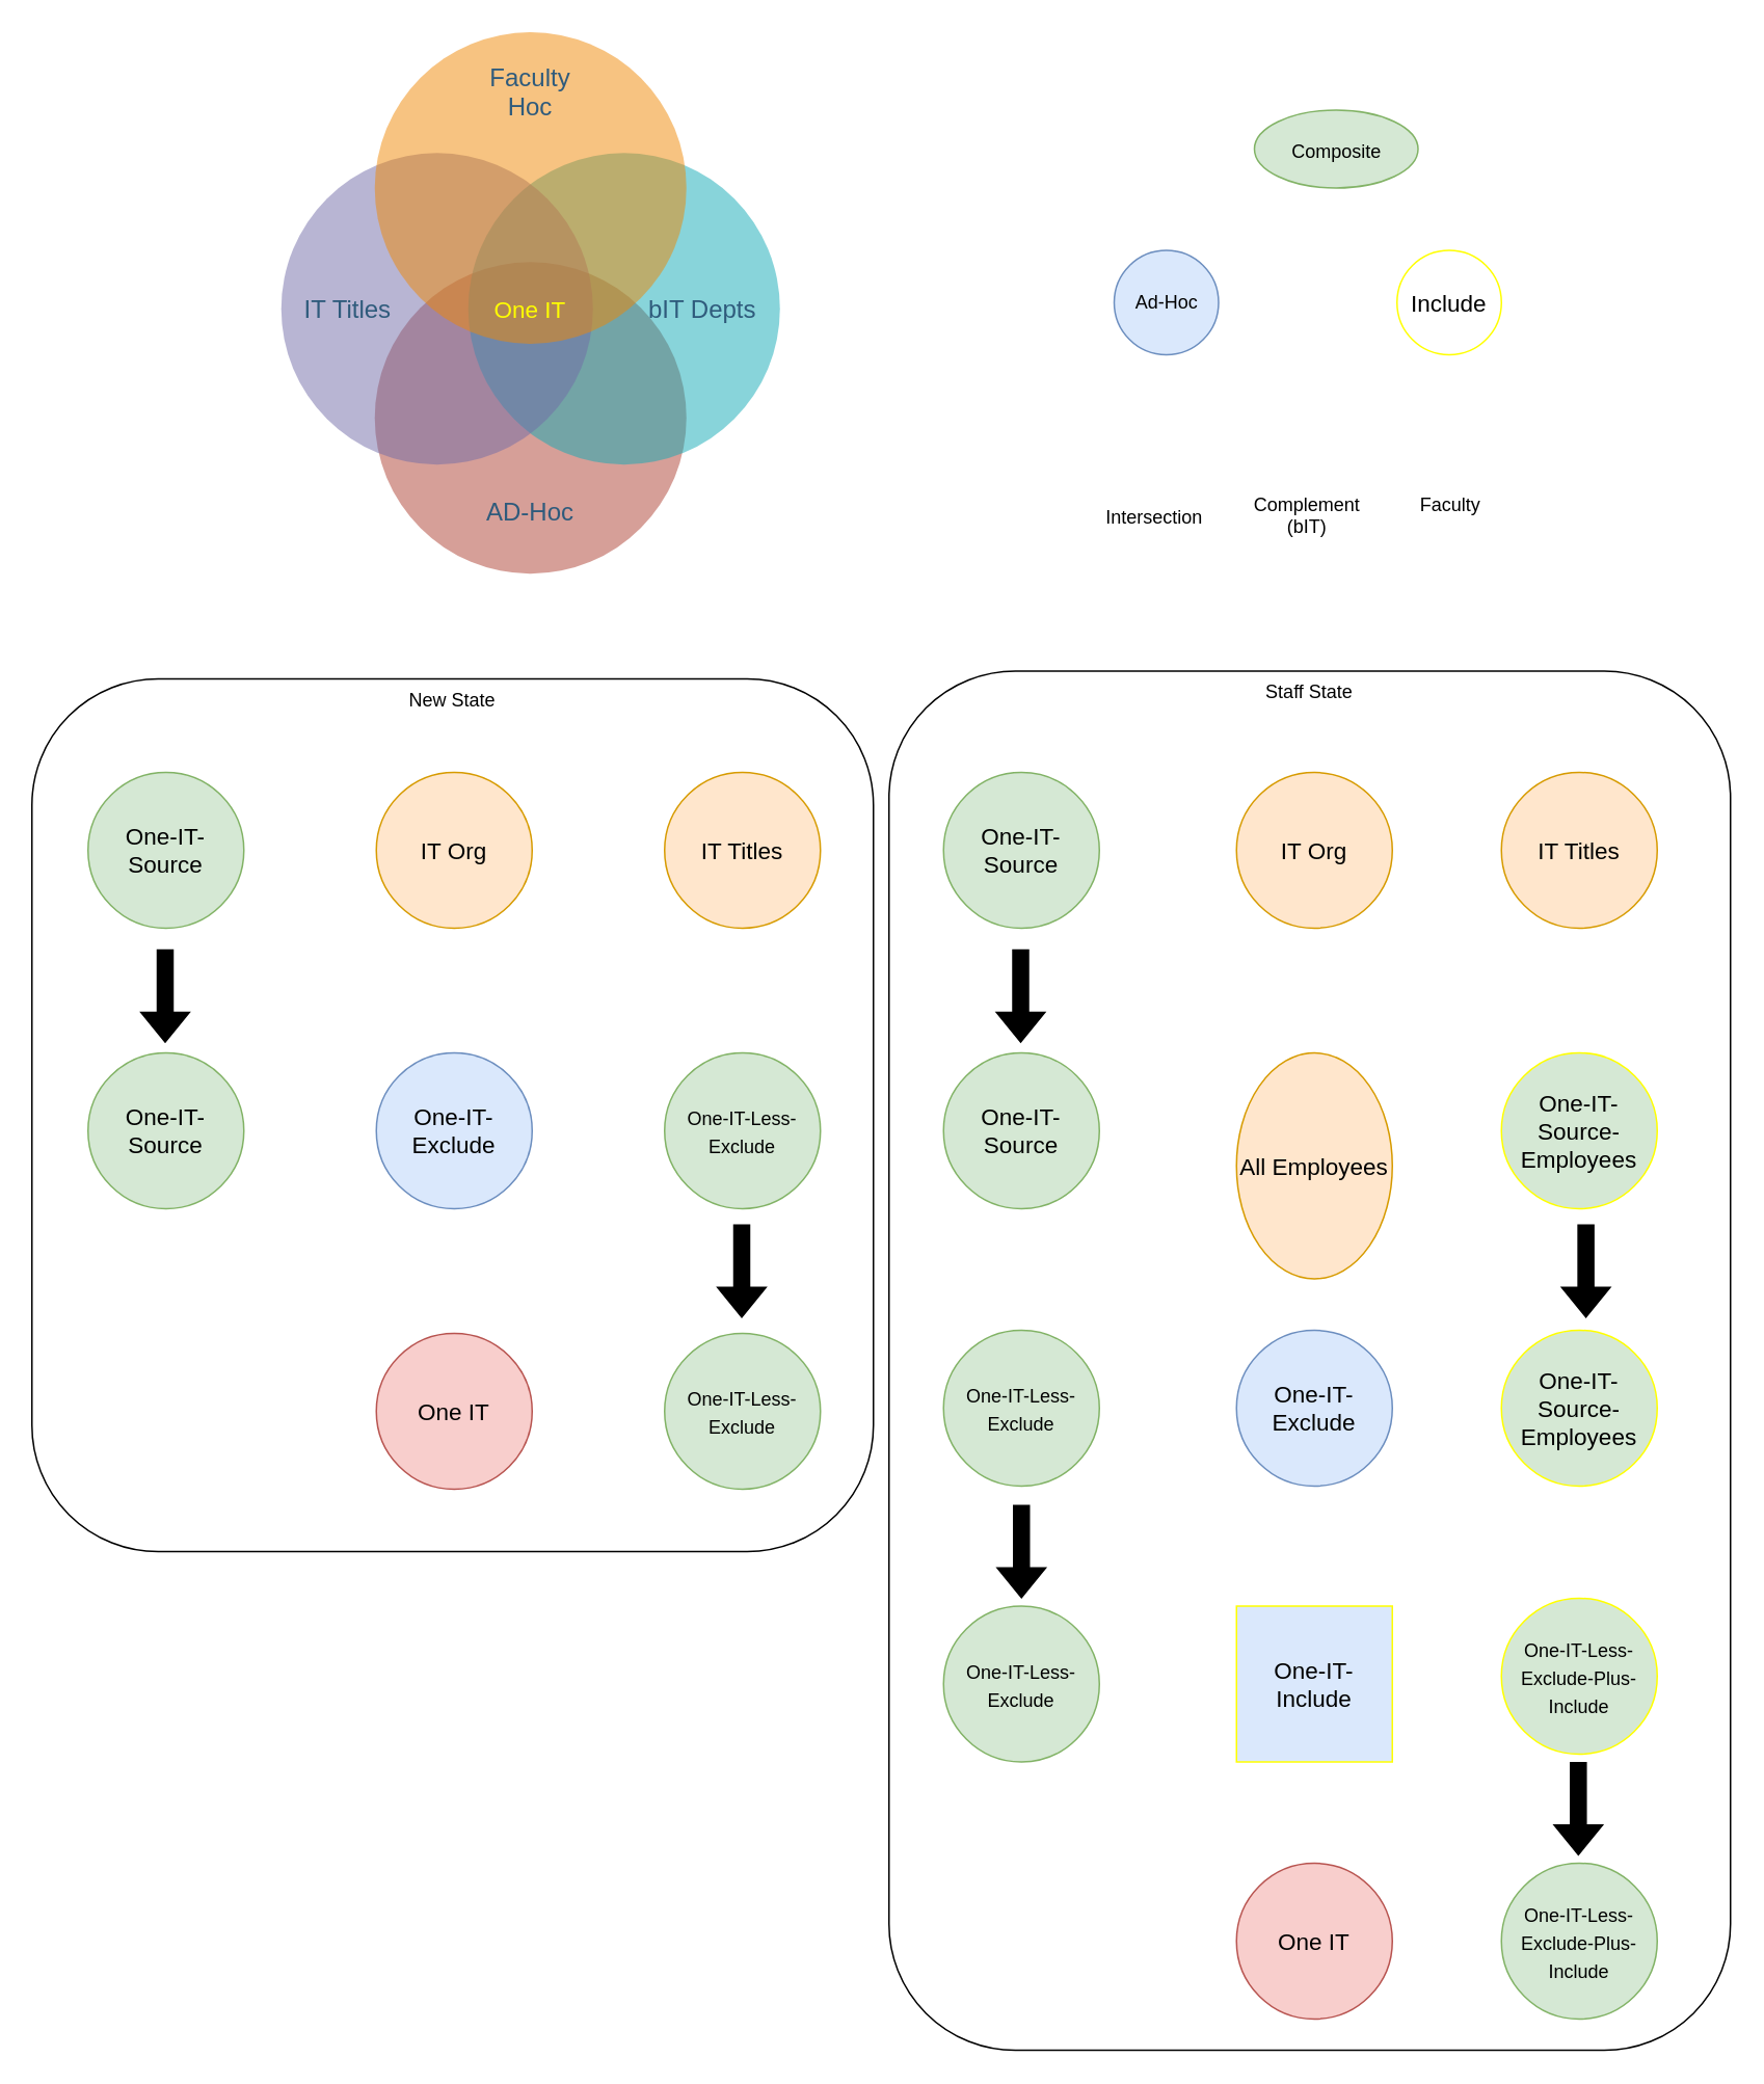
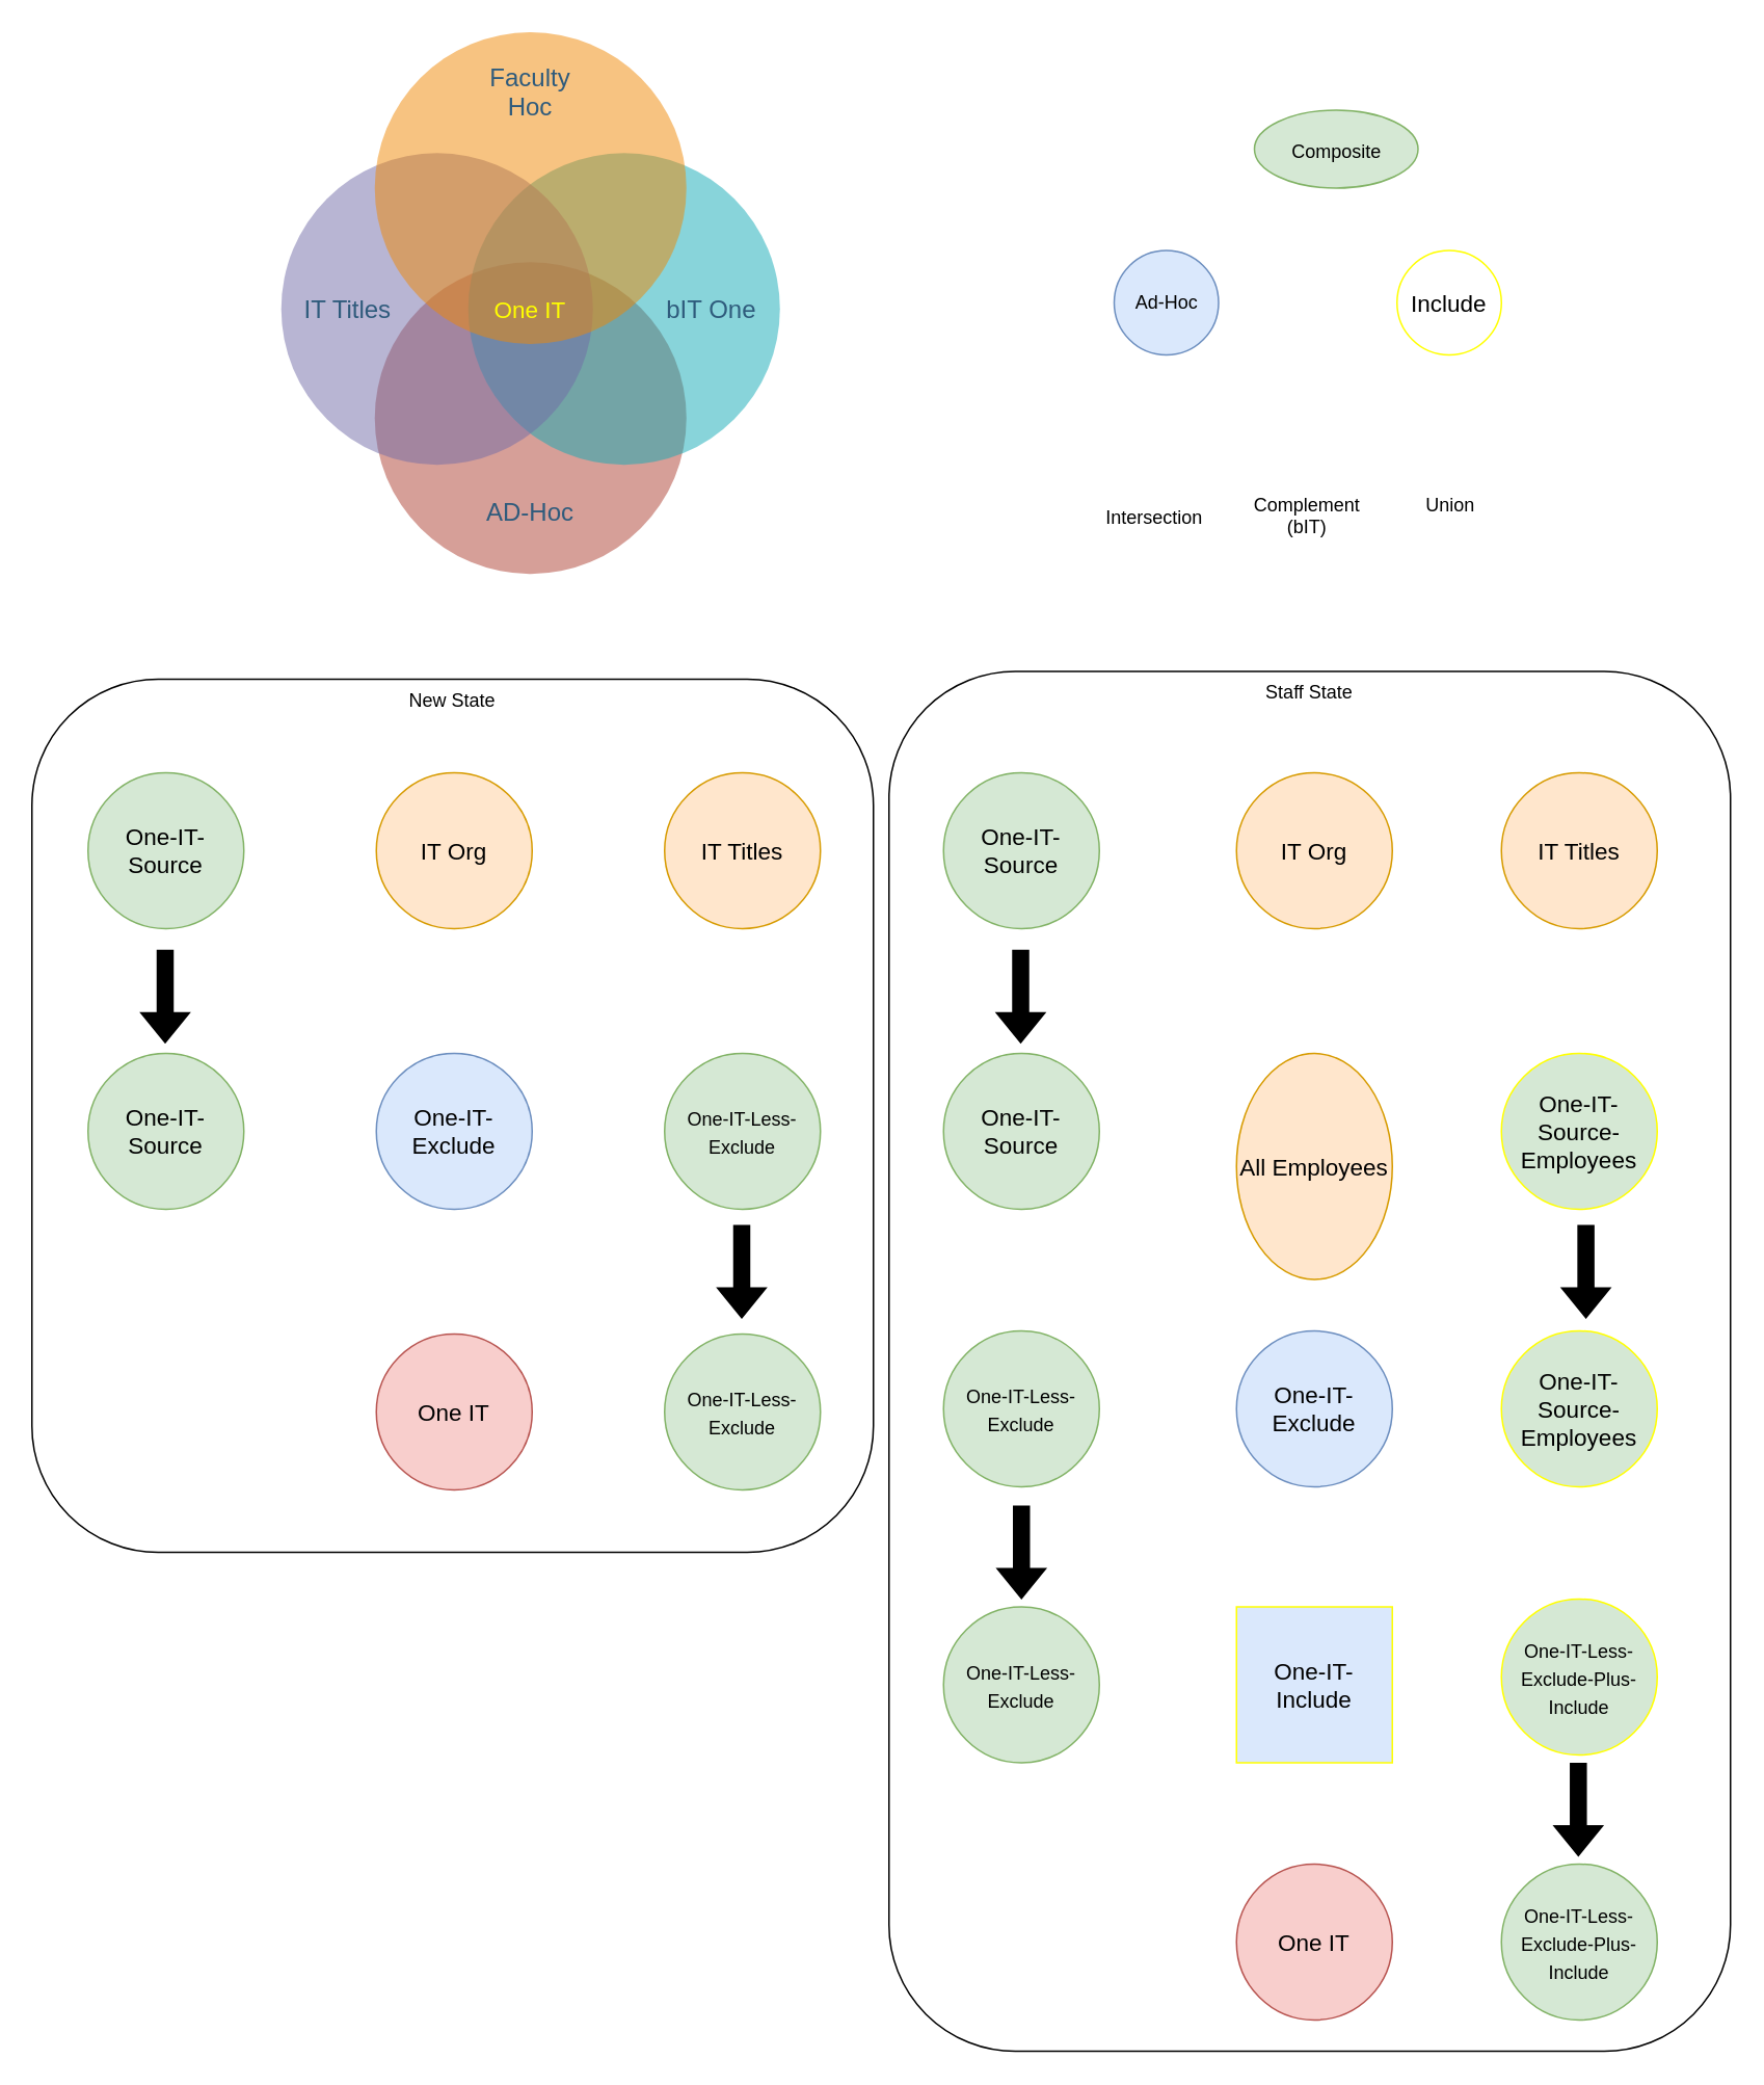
- <mxCell id="5" value="bIT Depts" style="ellipse;whiteSpace=wrap;html=1;aspect=fixed;rounded=1;shadow=0;glass=0;labelBackgroundColor=none;strokeColor=none;strokeWidth=1;fillColor=#12AAB5;gradientColor=none;fontFamily=Helvetica;fontSize=16;fontColor=#2F5B7C;align=right;opacity=50;spacing=15;" parent="1" vertex="1"><mxGeometry x="300" y="97.5" width="200" height="200" as="geometry" /></mxCell>
+ <mxCell id="5" value="bIT One" style="ellipse;whiteSpace=wrap;html=1;aspect=fixed;rounded=1;shadow=0;glass=0;labelBackgroundColor=none;strokeColor=none;strokeWidth=1;fillColor=#12AAB5;gradientColor=none;fontFamily=Helvetica;fontSize=16;fontColor=#2F5B7C;align=right;opacity=50;spacing=15;" parent="1" vertex="1"><mxGeometry x="300" y="97.5" width="200" height="200" as="geometry" /></mxCell>
- <mxCell id="28" value="Faculty" style="shape=image;html=1;verticalAlign=top;verticalLabelPosition=bottom;labelBackgroundColor=#ffffff;imageAspect=0;aspect=fixed;image=https://cdn4.iconfinder.com/data/icons/ionicons/512/icon-ios7-plus-outline-128.png;fontSize=12;fontColor=default;fillColor=#B18754;" vertex="1" parent="1"><mxGeometry x="904.5" y="260" width="50" height="50" as="geometry" /></mxCell>
+ <mxCell id="28" value="Union" style="shape=image;html=1;verticalAlign=top;verticalLabelPosition=bottom;labelBackgroundColor=#ffffff;imageAspect=0;aspect=fixed;image=https://cdn4.iconfinder.com/data/icons/ionicons/512/icon-ios7-plus-outline-128.png;fontSize=12;fontColor=default;fillColor=#B18754;" vertex="1" parent="1"><mxGeometry x="904.5" y="260" width="50" height="50" as="geometry" /></mxCell>
